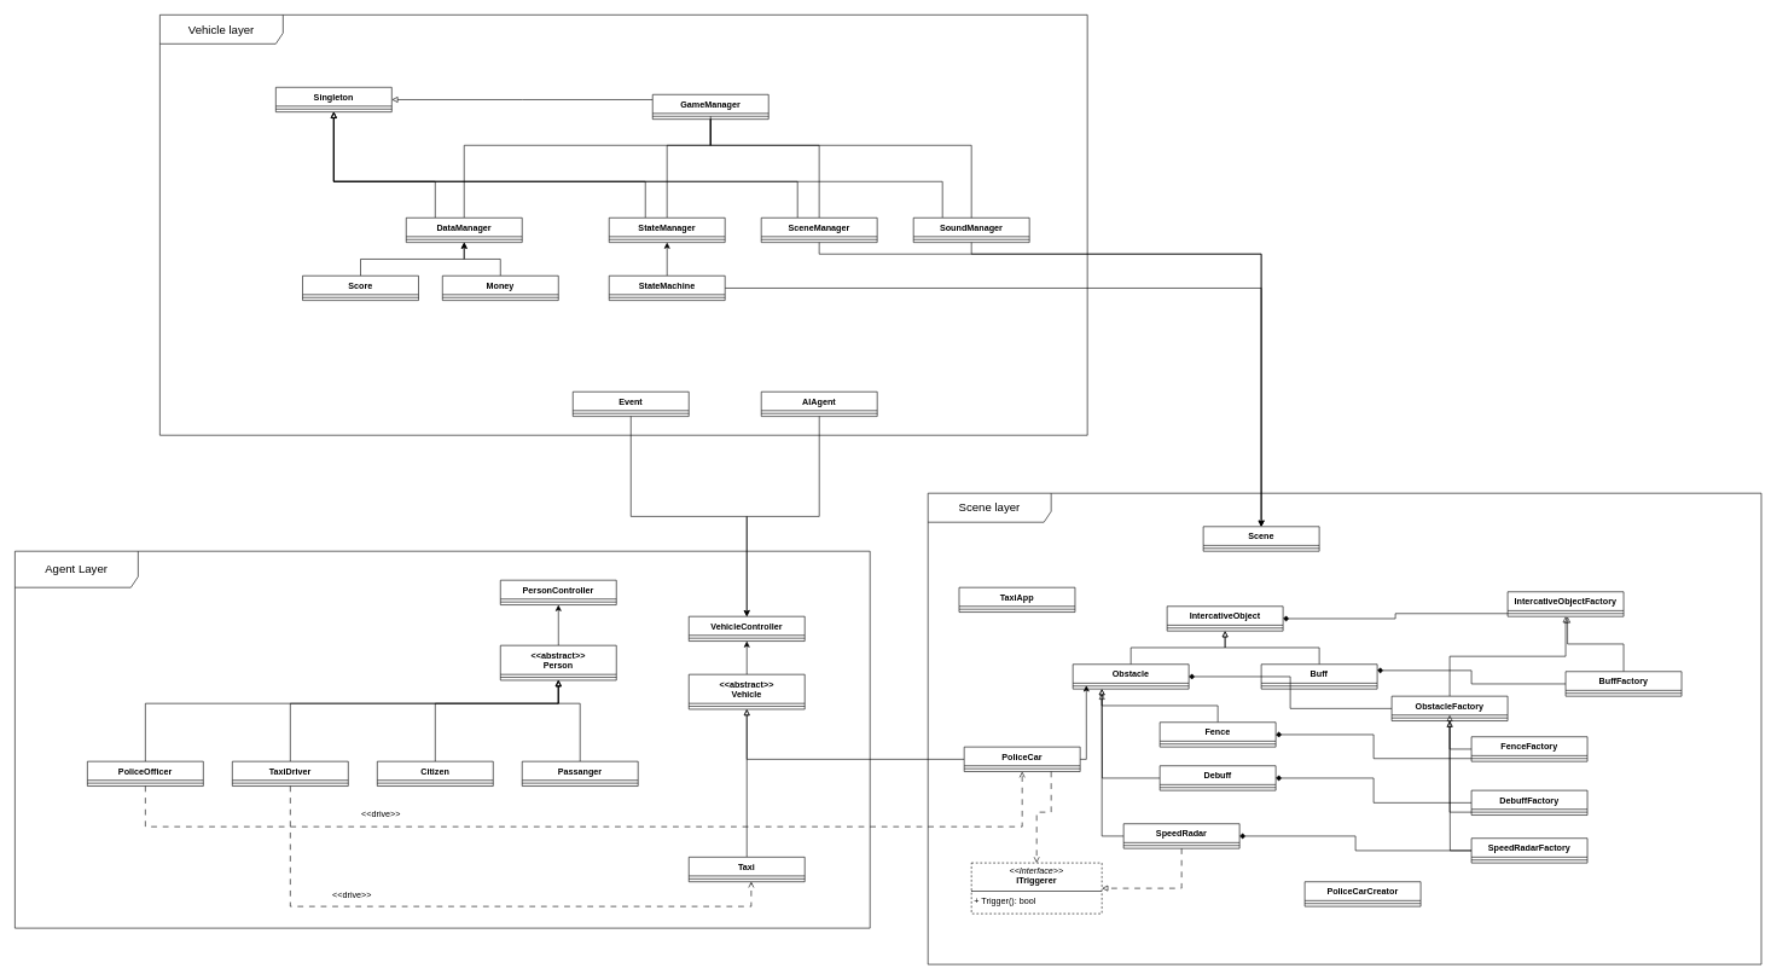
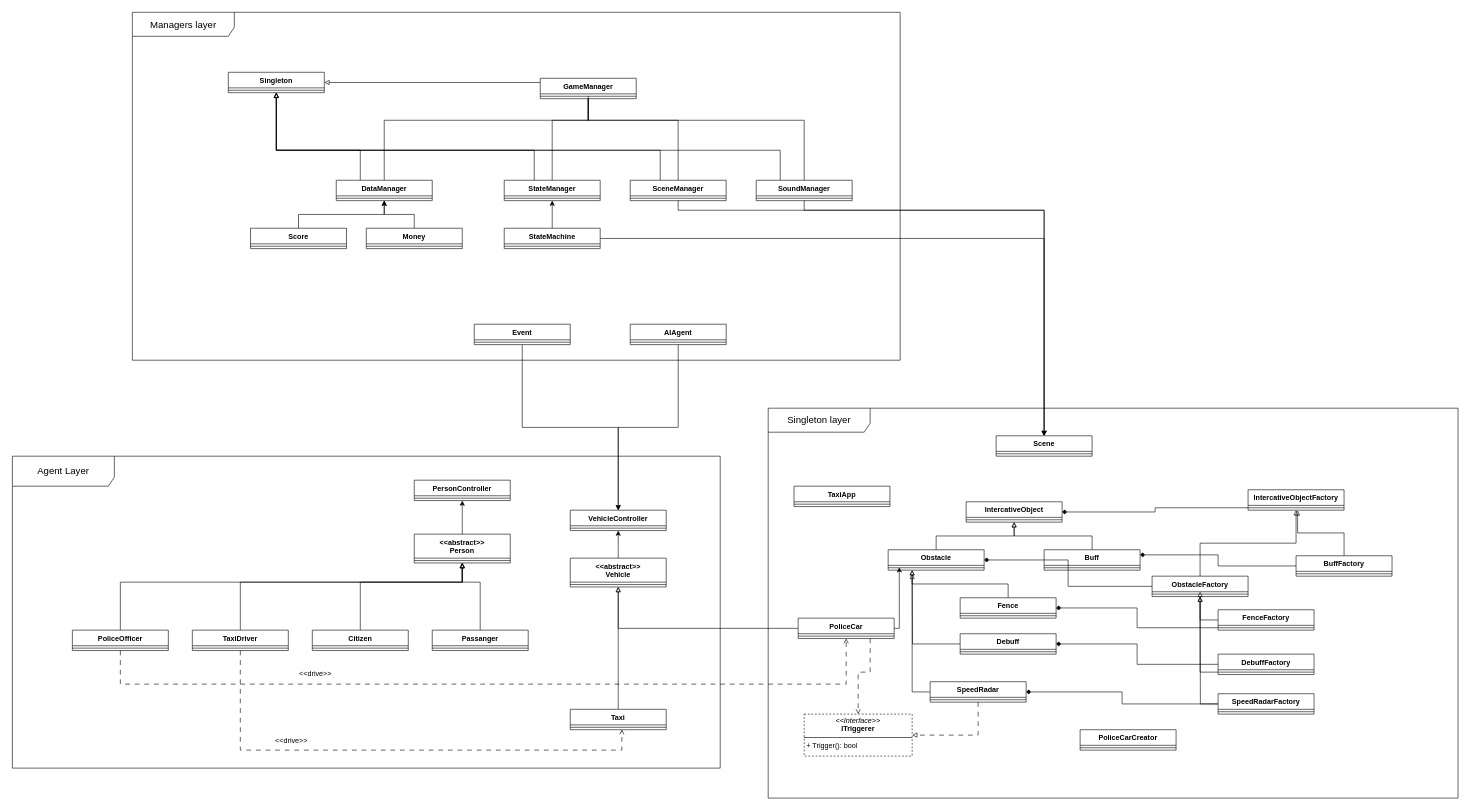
- <mxCell id="109" value="&lt;font style=&quot;font-size: 16px;&quot;&gt;Vehicle layer&lt;/font&gt;" style="shape=umlFrame;whiteSpace=wrap;html=1;pointerEvents=0;width=170;height=40;" vertex="1" parent="1"><mxGeometry x="220" y="20" width="1280" height="580" as="geometry" /></mxCell>
+ <mxCell id="109" value="&lt;font style=&quot;font-size: 16px;&quot;&gt;Managers layer&lt;/font&gt;" style="shape=umlFrame;whiteSpace=wrap;html=1;pointerEvents=0;width=170;height=40;" vertex="1" parent="1"><mxGeometry x="220" y="20" width="1280" height="580" as="geometry" /></mxCell>
- <mxCell id="81" value="&lt;font style=&quot;font-size: 16px;&quot;&gt;Scene layer&lt;/font&gt;" style="shape=umlFrame;whiteSpace=wrap;html=1;pointerEvents=0;width=170;height=40;" vertex="1" parent="1"><mxGeometry x="1280" y="680" width="1150" height="650" as="geometry" /></mxCell>
+ <mxCell id="81" value="&lt;font style=&quot;font-size: 16px;&quot;&gt;Singleton layer&lt;/font&gt;" style="shape=umlFrame;whiteSpace=wrap;html=1;pointerEvents=0;width=170;height=40;" vertex="1" parent="1"><mxGeometry x="1280" y="680" width="1150" height="650" as="geometry" /></mxCell>
